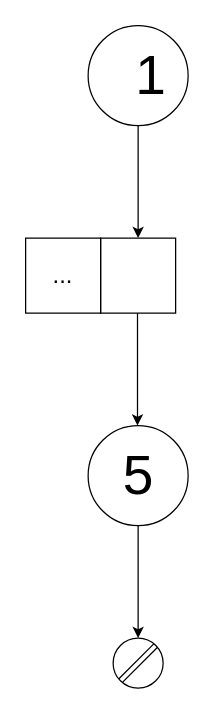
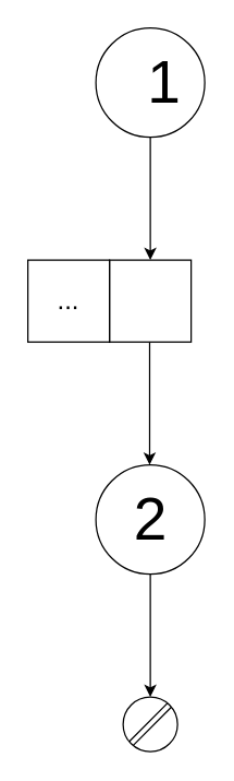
- <mxCell id="6" value="5" style="text;html=1;align=center;verticalAlign=middle;resizable=0;points=[];autosize=1;strokeColor=none;fillColor=none;fontSize=44;" vertex="1" parent="3"><mxGeometry x="20" y="10" width="40" height="60" as="geometry" /></mxCell>
+ <mxCell id="6" value="2" style="text;html=1;align=center;verticalAlign=middle;resizable=0;points=[];autosize=1;strokeColor=none;fillColor=none;fontSize=44;" vertex="1" parent="3"><mxGeometry x="20" y="10" width="40" height="60" as="geometry" /></mxCell>
